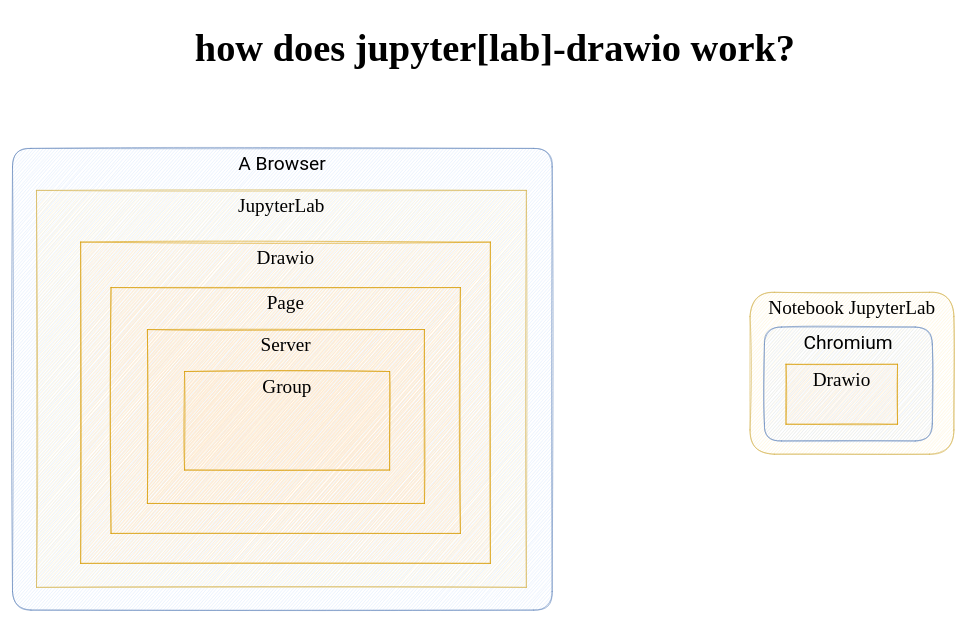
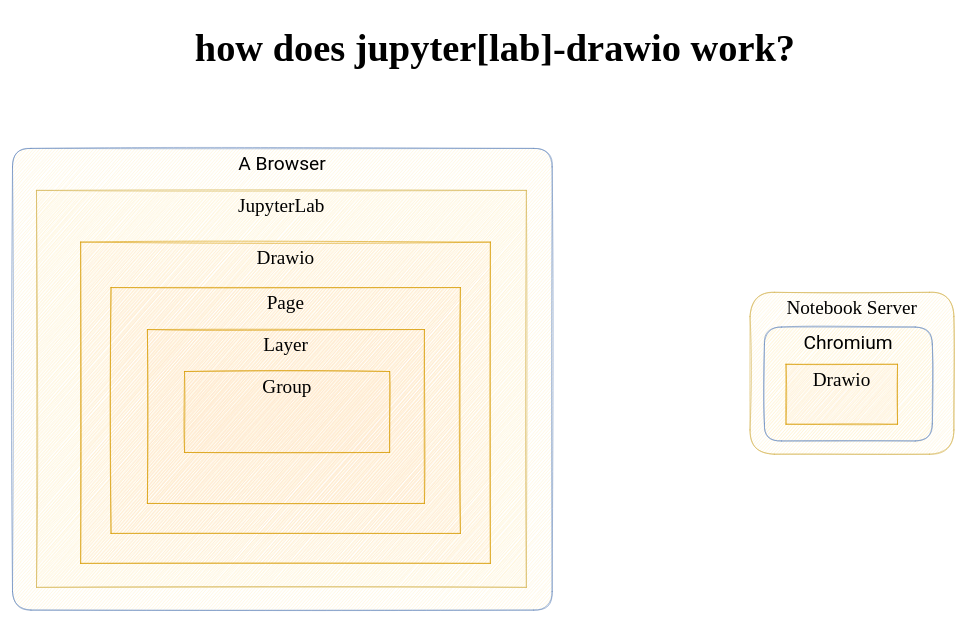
- <mxCell id="2" value="A Browser" style="rounded=1;whiteSpace=wrap;html=1;verticalAlign=top;fontSize=32;fillColor=#dae8fc;strokeColor=#6c8ebf;fontFamily=Roboto;arcSize=4;sketch=1;shadow=0;" vertex="1" parent="1"><mxGeometry x="20" y="196" width="900" height="770" as="geometry" /></mxCell>
+ <mxCell id="2" value="A Browser" style="rounded=1;whiteSpace=wrap;html=1;verticalAlign=top;fontSize=32;fillColor=#fff2cc;strokeColor=#6c8ebf;fontFamily=Roboto;arcSize=4;sketch=1;shadow=0;" vertex="1" parent="1"><mxGeometry x="20" y="196" width="900" height="770" as="geometry" /></mxCell>
- <mxCell id="8" value="Notebook JupyterLab" style="rounded=1;whiteSpace=wrap;html=1;verticalAlign=top;fontSize=32;fontFamily=MuseoModerno;fillColor=#fff2cc;strokeColor=#d6b656;sketch=1;shadow=0;" vertex="1" parent="1"><mxGeometry x="1250" y="436" width="340" height="270" as="geometry" /></mxCell>
+ <mxCell id="8" value="Notebook Server" style="rounded=1;whiteSpace=wrap;html=1;verticalAlign=top;fontSize=32;fontFamily=MuseoModerno;fillColor=#fff2cc;strokeColor=#d6b656;sketch=1;shadow=0;" vertex="1" parent="1"><mxGeometry x="1250" y="436" width="340" height="270" as="geometry" /></mxCell>
- <mxCell id="9" value="Chromium" style="rounded=1;whiteSpace=wrap;html=1;fontFamily=Roboto;fontSize=32;verticalAlign=top;strokeColor=#6c8ebf;fillColor=#dae8fc;sketch=1;shadow=0;" vertex="1" parent="1"><mxGeometry x="1274" y="493.91" width="280" height="190" as="geometry" /></mxCell>
+ <mxCell id="9" value="Chromium" style="rounded=1;whiteSpace=wrap;html=1;fontFamily=Roboto;fontSize=32;verticalAlign=top;strokeColor=#6c8ebf;fillColor=#fff2cc;sketch=1;shadow=0;" vertex="1" parent="1"><mxGeometry x="1274" y="493.91" width="280" height="190" as="geometry" /></mxCell>
- <mxCell id="6" value="Server" style="rounded=0;whiteSpace=wrap;html=1;verticalAlign=top;fontSize=32;fillColor=#ffe6cc;strokeColor=#d79b00;fontFamily=MuseoModerno;sketch=1;shadow=0;" vertex="1" parent="1"><mxGeometry x="244.98" y="498.09" width="462" height="290" as="geometry" /></mxCell>
+ <mxCell id="6" value="Layer" style="rounded=0;whiteSpace=wrap;html=1;verticalAlign=top;fontSize=32;fillColor=#ffe6cc;strokeColor=#d79b00;fontFamily=MuseoModerno;sketch=1;shadow=0;" vertex="1" parent="1"><mxGeometry x="244.98" y="498.09" width="462" height="290" as="geometry" /></mxCell>
- <mxCell id="7" value="Group" style="rounded=0;whiteSpace=wrap;html=1;verticalAlign=top;fontSize=32;fillColor=#ffe6cc;strokeColor=#d79b00;fontFamily=MuseoModerno;sketch=1;shadow=0;" vertex="1" parent="1"><mxGeometry x="306.977" y="568.086" width="342" height="164.337" as="geometry" /></mxCell>
+ <mxCell id="7" value="Group" style="rounded=0;whiteSpace=wrap;html=1;verticalAlign=top;fontSize=32;fillColor=#ffe6cc;strokeColor=#d79b00;fontFamily=MuseoModerno;sketch=1;shadow=0;" vertex="1" parent="1"><mxGeometry x="306.977" y="568.086" width="342" height="135" as="geometry" /></mxCell>
